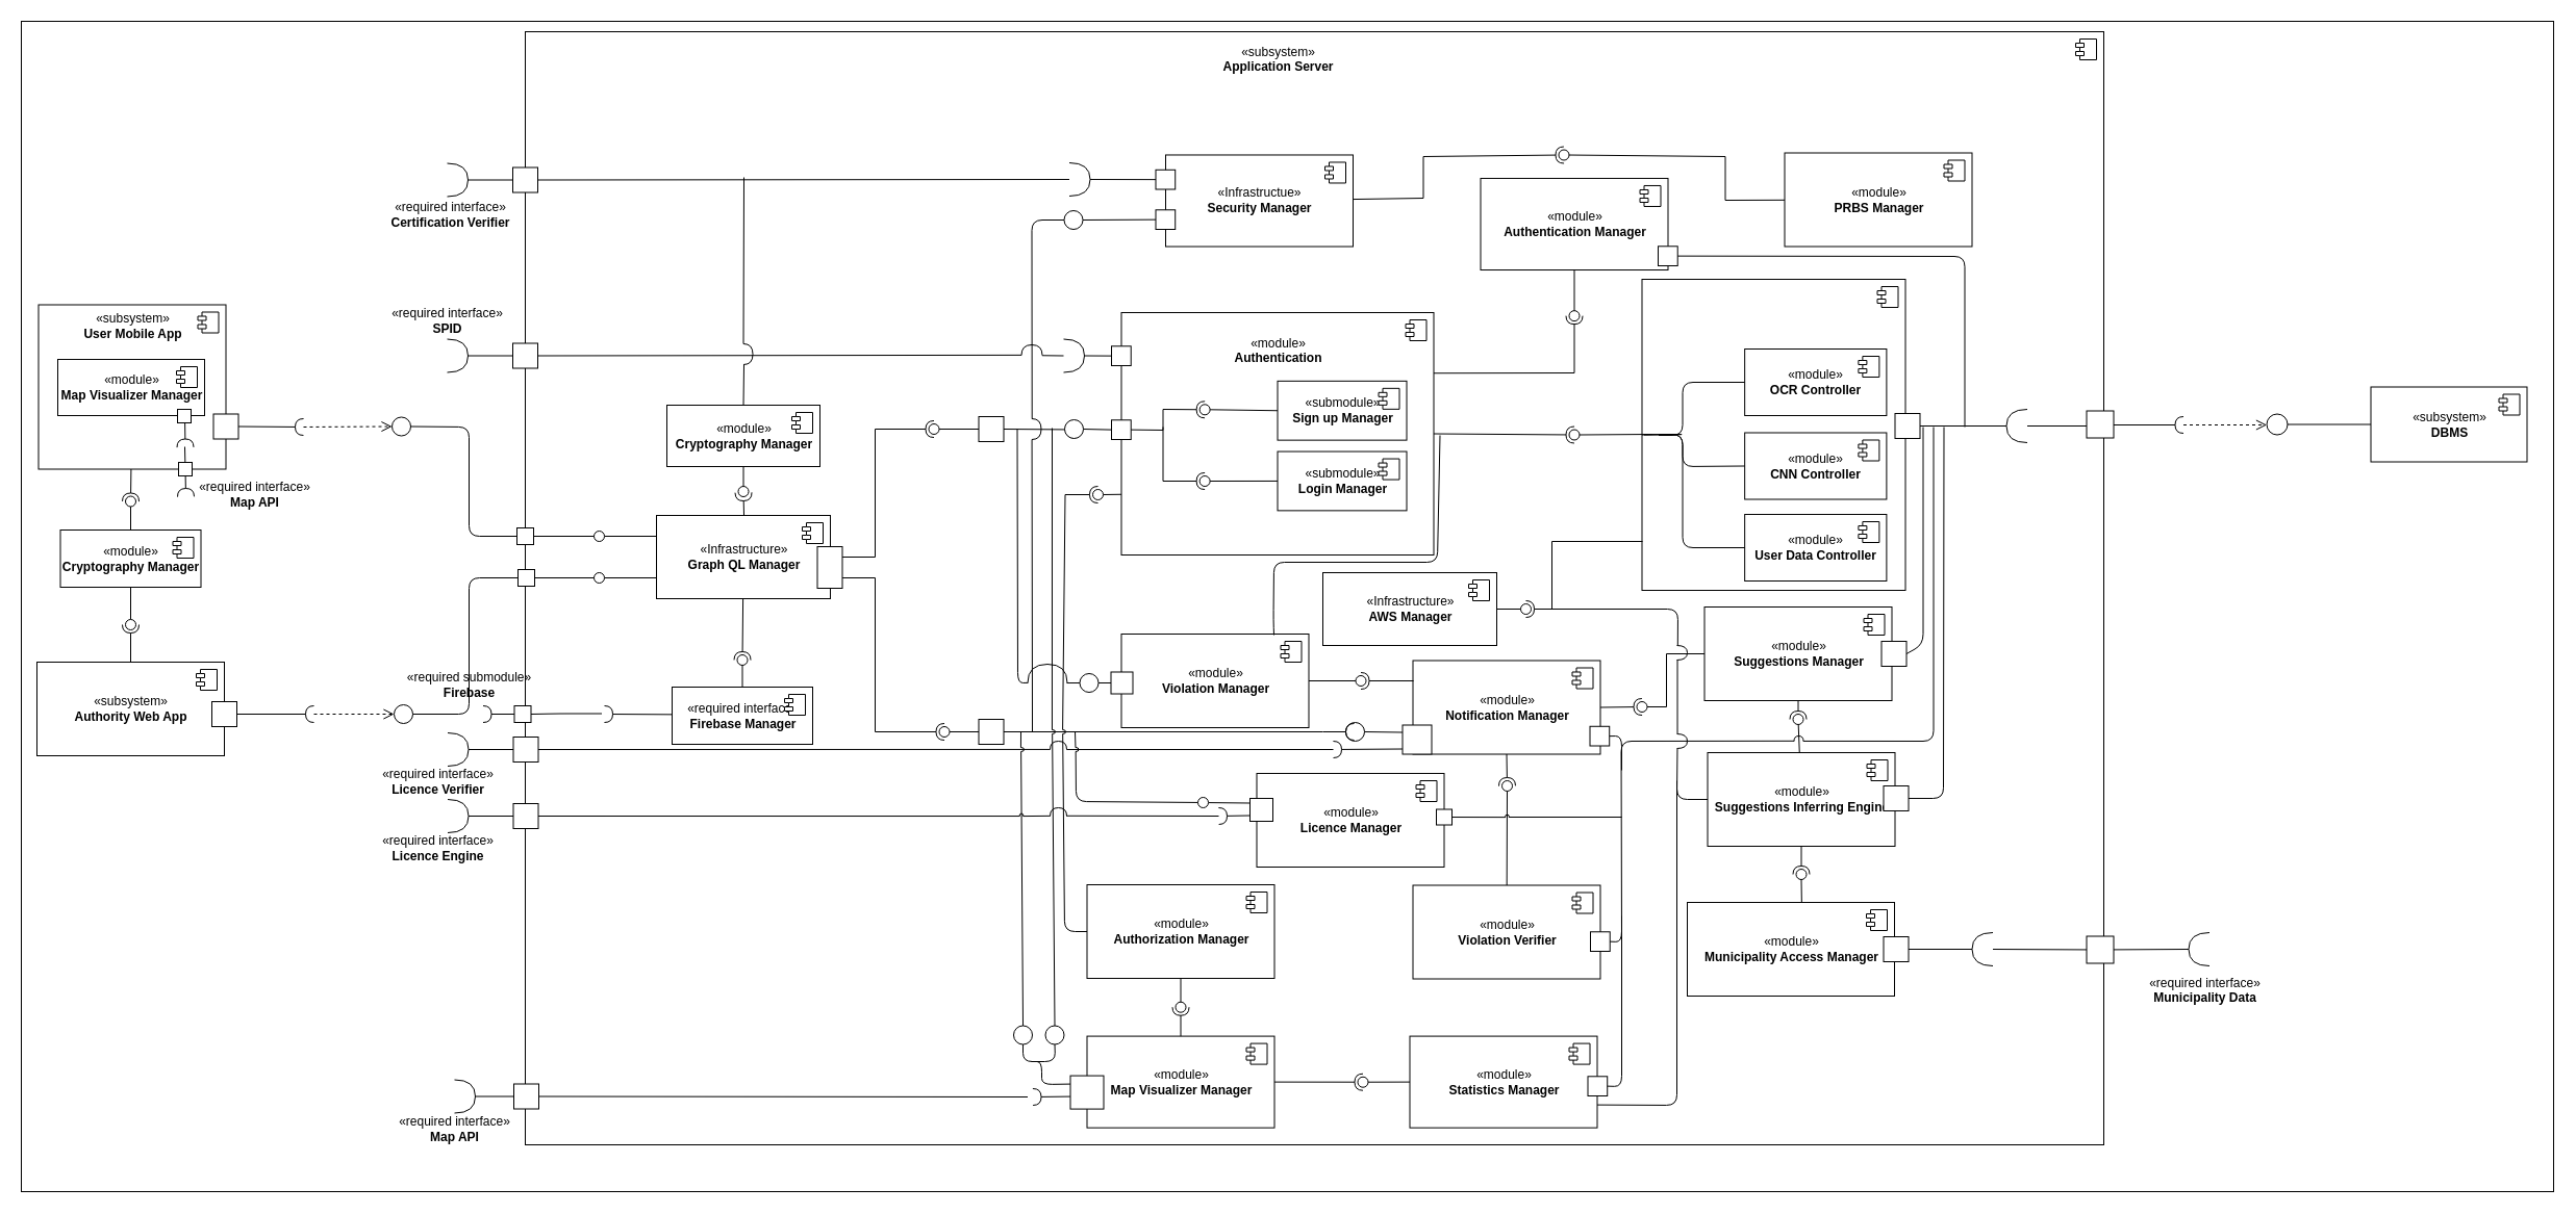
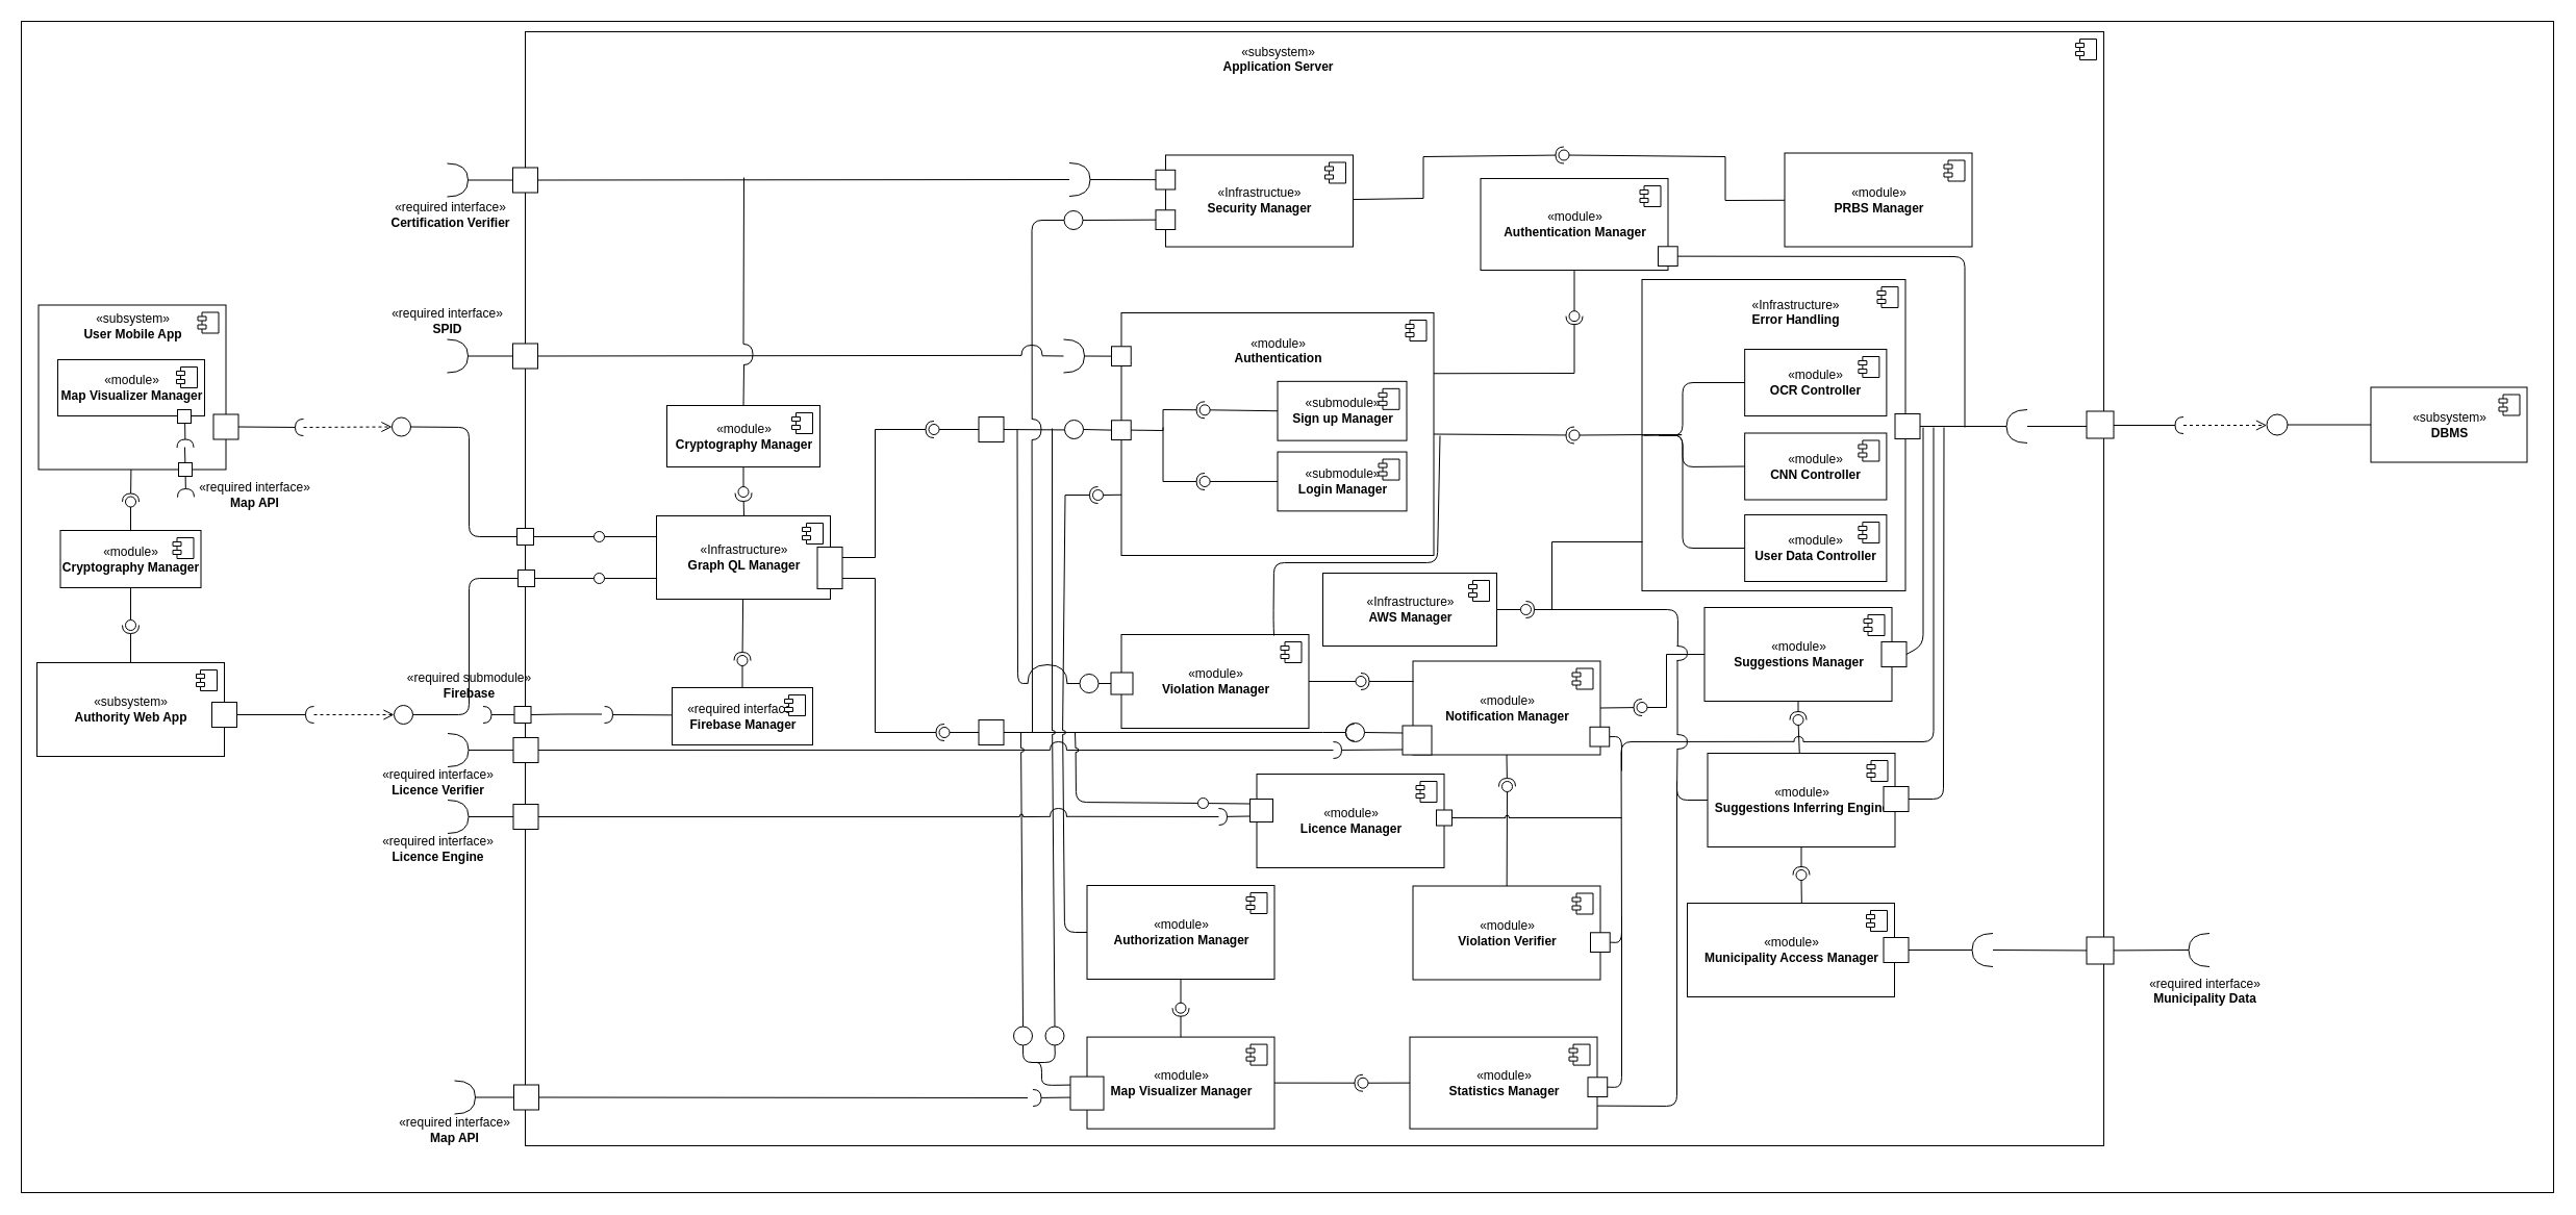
+ <mxCell id="136" value="&lt;span&gt;«Infrastructure»&lt;/span&gt;&lt;br&gt;&lt;b&gt;Error Handling&lt;/b&gt;" style="text;html=1;resizable=0;points=[];autosize=1;align=center;verticalAlign=top;spacingTop=-4;" parent="134" vertex="1"><mxGeometry x="97.781" y="15" width="100" height="30" as="geometry" /></mxCell>
